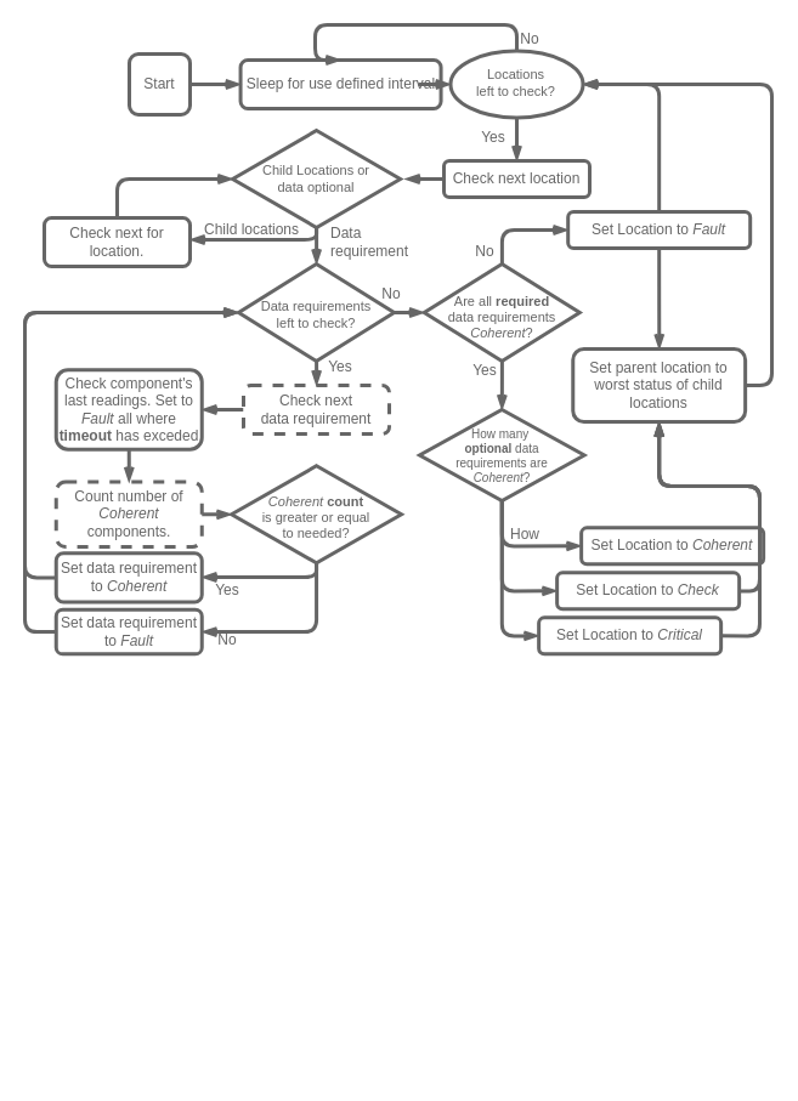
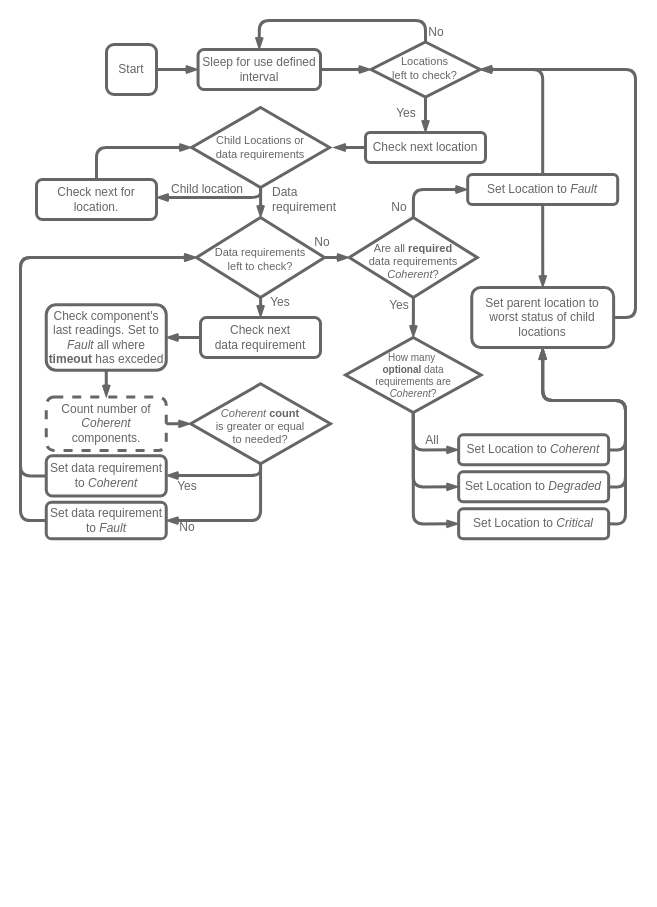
- <mxCell id="5" value="Sleep for use defined interval" style="rounded=1;whiteSpace=wrap;html=1;strokeColor=#666666;fontColor=#666666;fillColor=#FFFFFF;strokeWidth=3;" parent="1" vertex="1"><mxGeometry x="197.56" y="49" width="165" height="40" as="geometry" /></mxCell>
+ <mxCell id="5" value="Sleep for use defined interval" style="rounded=1;whiteSpace=wrap;html=1;strokeColor=#666666;fontColor=#666666;fillColor=#FFFFFF;strokeWidth=3;" parent="1" vertex="1"><mxGeometry x="197.56" y="49" width="122.44" height="40" as="geometry" /></mxCell>
- <mxCell id="52" value="Locations&lt;br&gt;left to check?" style="ellipse;whiteSpace=wrap;html=1;strokeColor=#666666;strokeWidth=3;align=center;verticalAlign=middle;fontFamily=Helvetica;fontSize=11;fontColor=#666666;fillColor=#FFFFFF;spacingTop=-3;" parent="1" vertex="1"><mxGeometry x="370.48" y="41.5" width="109.03" height="55" as="geometry" /></mxCell>
+ <mxCell id="52" value="Locations&lt;br&gt;left to check?" style="rhombus;whiteSpace=wrap;html=1;rounded=0;strokeColor=#666666;strokeWidth=3;align=center;verticalAlign=middle;fontFamily=Helvetica;fontSize=11;fontColor=#666666;fillColor=#FFFFFF;spacingTop=-3;" parent="1" vertex="1"><mxGeometry x="370.48" y="41.5" width="109.03" height="55" as="geometry" /></mxCell>
- <mxCell id="8" value="Child Locations or &lt;br&gt;data optional" style="rhombus;whiteSpace=wrap;html=1;rounded=0;strokeColor=#666666;strokeWidth=3;align=center;verticalAlign=middle;fontFamily=Helvetica;fontSize=11;fontColor=#666666;fillColor=#FFFFFF;spacingTop=-1;" parent="1" vertex="1"><mxGeometry x="191.04" y="107" width="138.06" height="80" as="geometry" /></mxCell>
+ <mxCell id="8" value="Child Locations or &lt;br&gt;data requirements" style="rhombus;whiteSpace=wrap;html=1;rounded=0;strokeColor=#666666;strokeWidth=3;align=center;verticalAlign=middle;fontFamily=Helvetica;fontSize=11;fontColor=#666666;fillColor=#FFFFFF;spacingTop=-1;" parent="1" vertex="1"><mxGeometry x="191.04" y="107" width="138.06" height="80" as="geometry" /></mxCell>
- <mxCell id="16" value="Child locations" style="text;html=1;strokeColor=none;fillColor=none;align=center;verticalAlign=middle;whiteSpace=wrap;rounded=0;fontSize=12;fontFamily=Helvetica;fontColor=#666666;" parent="1" vertex="1"><mxGeometry x="163.65" y="181.5" width="86.35" height="15" as="geometry" /></mxCell>
+ <mxCell id="16" value="Child location" style="text;html=1;strokeColor=none;fillColor=none;align=center;verticalAlign=middle;whiteSpace=wrap;rounded=0;fontSize=12;fontFamily=Helvetica;fontColor=#666666;" parent="1" vertex="1"><mxGeometry x="163.65" y="181.5" width="86.35" height="15" as="geometry" /></mxCell>
- <mxCell id="23" value="Check next &lt;br&gt;data requirement" style="rounded=1;whiteSpace=wrap;html=1;strokeColor=#666666;fontColor=#666666;fillColor=#FFFFFF;strokeWidth=3;dashed=1;" parent="1" vertex="1"><mxGeometry x="200" y="317" width="120" height="40" as="geometry" /></mxCell>
+ <mxCell id="23" value="Check next &lt;br&gt;data requirement" style="rounded=1;whiteSpace=wrap;html=1;strokeColor=#666666;fontColor=#666666;fillColor=#FFFFFF;strokeWidth=3;" parent="1" vertex="1"><mxGeometry x="200" y="317" width="120" height="40" as="geometry" /></mxCell>
- <mxCell id="44" value="How" style="text;html=1;strokeColor=none;fillColor=none;align=center;verticalAlign=middle;whiteSpace=wrap;rounded=0;fontSize=12;fontFamily=Helvetica;fontColor=#666666;" parent="1" vertex="1"><mxGeometry x="414.25" y="429.87" width="36.25" height="20" as="geometry" /></mxCell>
+ <mxCell id="44" value="All" style="text;html=1;strokeColor=none;fillColor=none;align=center;verticalAlign=middle;whiteSpace=wrap;rounded=0;fontSize=12;fontFamily=Helvetica;fontColor=#666666;" parent="1" vertex="1"><mxGeometry x="414.25" y="429.87" width="36.25" height="20" as="geometry" /></mxCell>
- <mxCell id="45" value="Set Location to&amp;nbsp;&lt;i&gt;Coherent&lt;br&gt;&lt;/i&gt;" style="rounded=1;whiteSpace=wrap;html=1;strokeColor=#666666;fontColor=#666666;fillColor=#FFFFFF;strokeWidth=3;" parent="1" vertex="1"><mxGeometry x="478.13" y="434.37" width="150" height="30" as="geometry" /></mxCell>
+ <mxCell id="45" value="Set Location to&amp;nbsp;&lt;i&gt;Coherent&lt;br&gt;&lt;/i&gt;" style="rounded=1;whiteSpace=wrap;html=1;strokeColor=#666666;fontColor=#666666;fillColor=#FFFFFF;strokeWidth=3;" parent="1" vertex="1"><mxGeometry x="458.13" y="434.37" width="150" height="30" as="geometry" /></mxCell>
- <mxCell id="47" value="Set Location to &lt;i&gt;Check&lt;br&gt;&lt;/i&gt;" style="rounded=1;whiteSpace=wrap;html=1;strokeColor=#666666;fontColor=#666666;fillColor=#FFFFFF;strokeWidth=3;" parent="1" vertex="1"><mxGeometry x="458.13" y="471.37" width="150" height="30" as="geometry" /></mxCell>
+ <mxCell id="47" value="Set Location to &lt;i&gt;Degraded&lt;br&gt;&lt;/i&gt;" style="rounded=1;whiteSpace=wrap;html=1;strokeColor=#666666;fontColor=#666666;fillColor=#FFFFFF;strokeWidth=3;" parent="1" vertex="1"><mxGeometry x="458.13" y="471.37" width="150" height="30" as="geometry" /></mxCell>
- <mxCell id="49" value="Set Location to&amp;nbsp;&lt;i&gt;Critical&lt;br&gt;&lt;/i&gt;" style="rounded=1;whiteSpace=wrap;html=1;strokeColor=#666666;fontColor=#666666;fillColor=#FFFFFF;strokeWidth=3;" parent="1" vertex="1"><mxGeometry x="443.13" y="508.37" width="150" height="30" as="geometry" /></mxCell>
+ <mxCell id="49" value="Set Location to&amp;nbsp;&lt;i&gt;Critical&lt;br&gt;&lt;/i&gt;" style="rounded=1;whiteSpace=wrap;html=1;strokeColor=#666666;fontColor=#666666;fillColor=#FFFFFF;strokeWidth=3;" parent="1" vertex="1"><mxGeometry x="458.13" y="508.37" width="150" height="30" as="geometry" /></mxCell>
